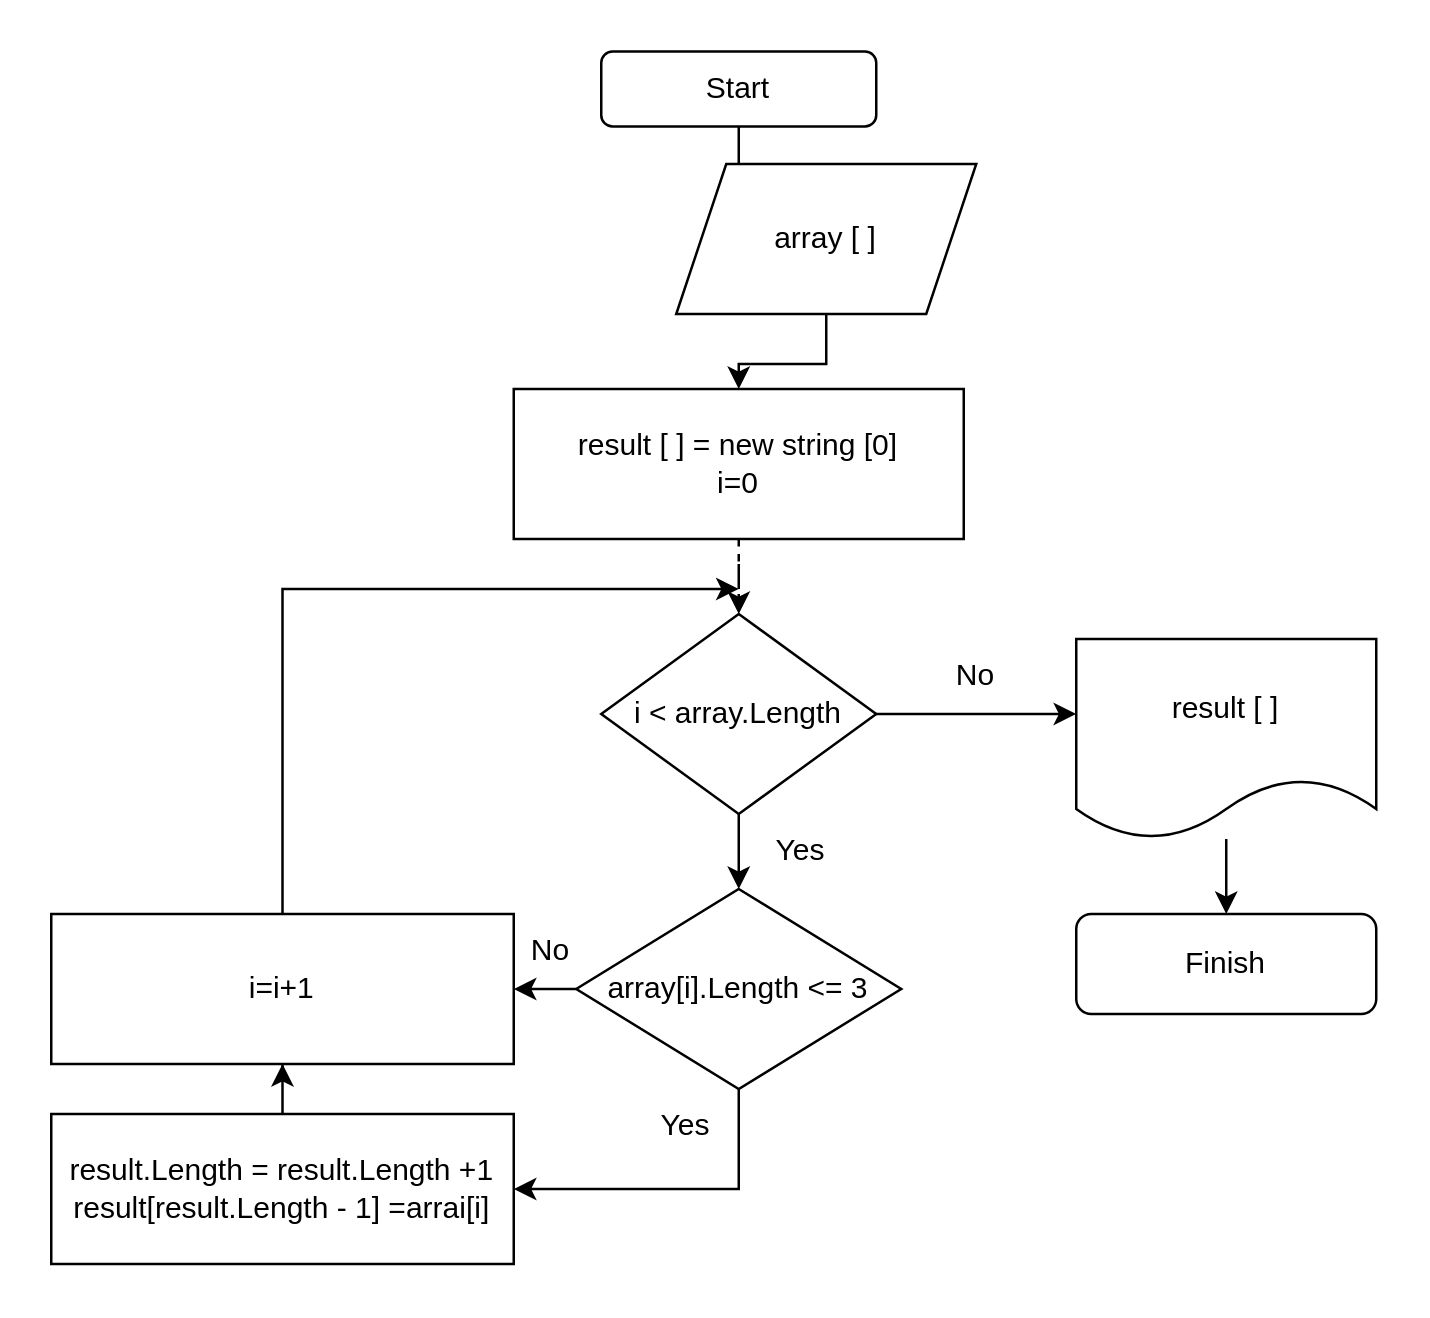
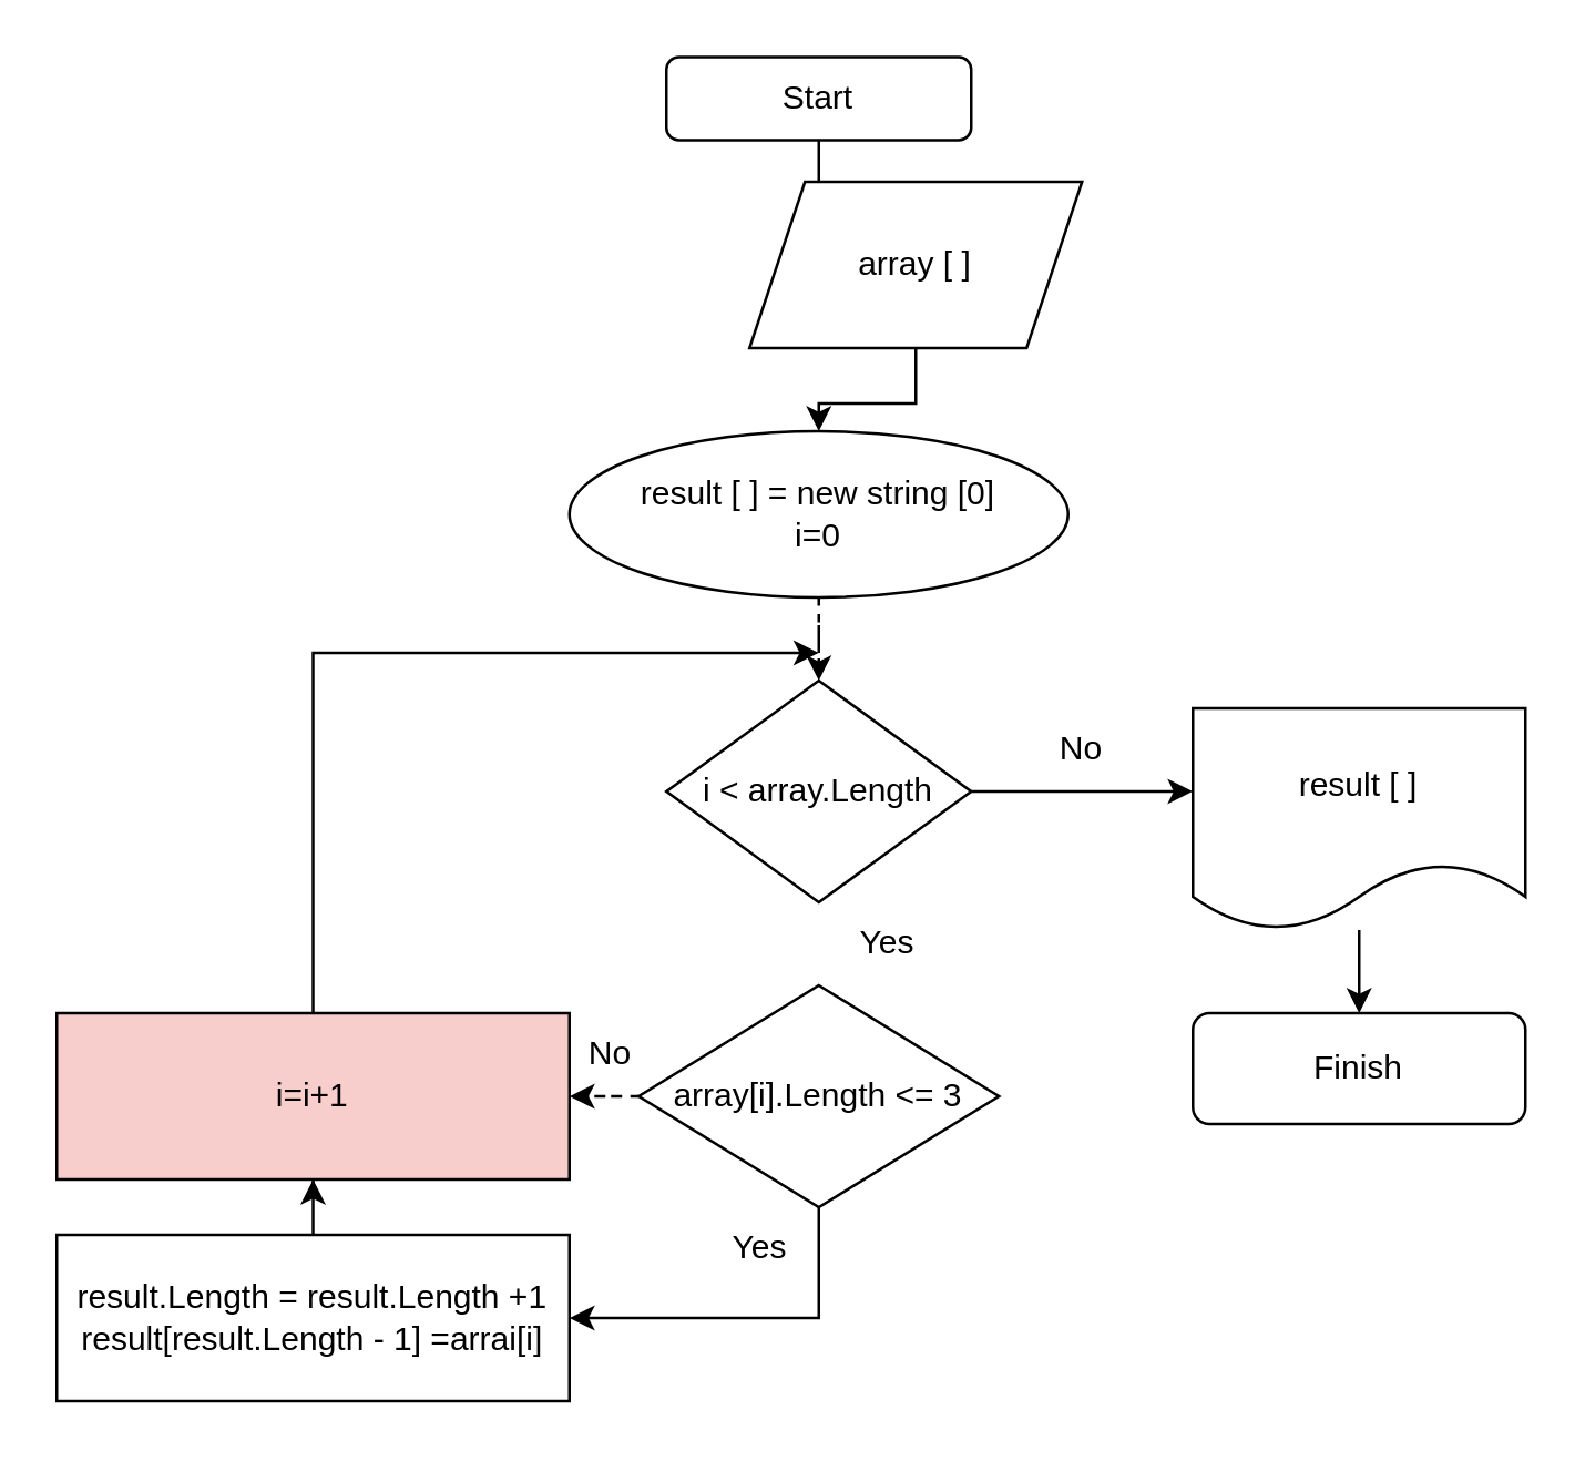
- <mxCell id="7" value="&lt;div&gt;result [ ] = new string [0]&lt;/div&gt;&lt;div&gt;i=0&lt;/div&gt;" style="whiteSpace=wrap;html=1;" parent="1" vertex="1"><mxGeometry x="205" y="155" width="180" height="60" as="geometry" /></mxCell>
+ <mxCell id="7" value="&lt;div&gt;result [ ] = new string [0]&lt;/div&gt;&lt;div&gt;i=0&lt;/div&gt;" style="ellipse;whiteSpace=wrap;html=1;" parent="1" vertex="1"><mxGeometry x="205" y="155" width="180" height="60" as="geometry" /></mxCell>
- <mxCell id="22" value="" style="edgeStyle=none;html=1;entryX=0.5;entryY=0;entryDx=0;entryDy=0;" parent="1" source="24" target="16" edge="1"><mxGeometry relative="1" as="geometry"><mxPoint x="340" y="325" as="targetPoint" /></mxGeometry></mxCell>
- <mxCell id="19" value="&lt;p&gt;&lt;font style=&quot;font-size: 12px&quot;&gt;&lt;font face=&quot;Helvetica&quot; style=&quot;font-size: 12px&quot;&gt;&lt;font style=&quot;font-size: 12px&quot;&gt;i=i+1&lt;/font&gt;&lt;/font&gt;&lt;/font&gt;&lt;/p&gt;" style="whiteSpace=wrap;html=1;align=center;" vertex="1" parent="1"><mxGeometry x="20" y="365" width="185" height="60" as="geometry" /></mxCell>
+ <mxCell id="19" value="&lt;p&gt;&lt;font style=&quot;font-size: 12px&quot;&gt;&lt;font face=&quot;Helvetica&quot; style=&quot;font-size: 12px&quot;&gt;&lt;font style=&quot;font-size: 12px&quot;&gt;i=i+1&lt;/font&gt;&lt;/font&gt;&lt;/font&gt;&lt;/p&gt;" style="whiteSpace=wrap;html=1;align=center;fillColor=#f8cecc;" vertex="1" parent="1"><mxGeometry x="20" y="365" width="185" height="60" as="geometry" /></mxCell>
- <mxCell id="15" value="" style="edgeStyle=orthogonalEdgeStyle;rounded=0;orthogonalLoop=1;jettySize=auto;html=1;" edge="1" parent="1" source="16" target="19"><mxGeometry relative="1" as="geometry" /></mxCell>
+ <mxCell id="15" value="" style="edgeStyle=orthogonalEdgeStyle;rounded=0;orthogonalLoop=1;jettySize=auto;html=1;dashed=1;" edge="1" parent="1" source="16" target="19"><mxGeometry relative="1" as="geometry" /></mxCell>
